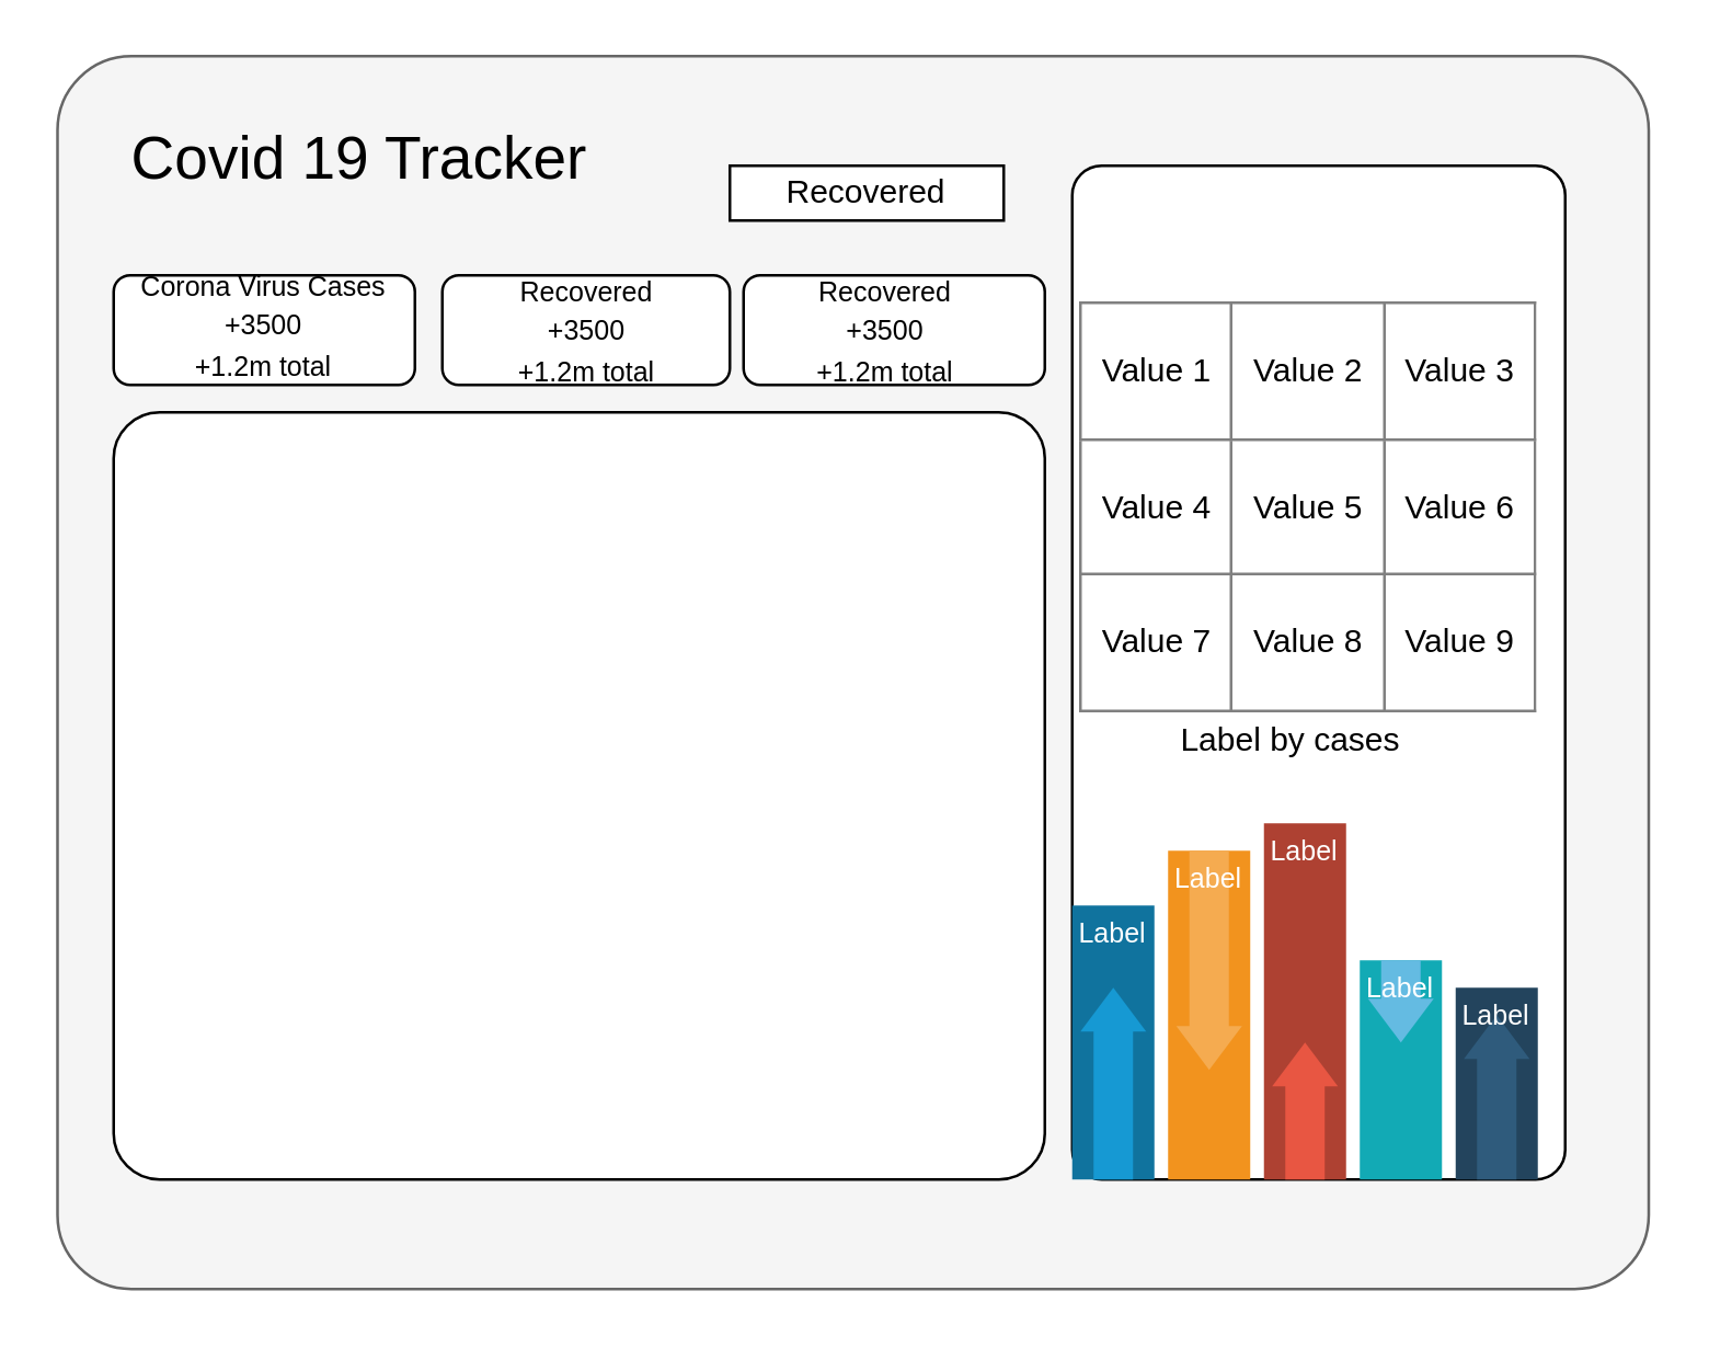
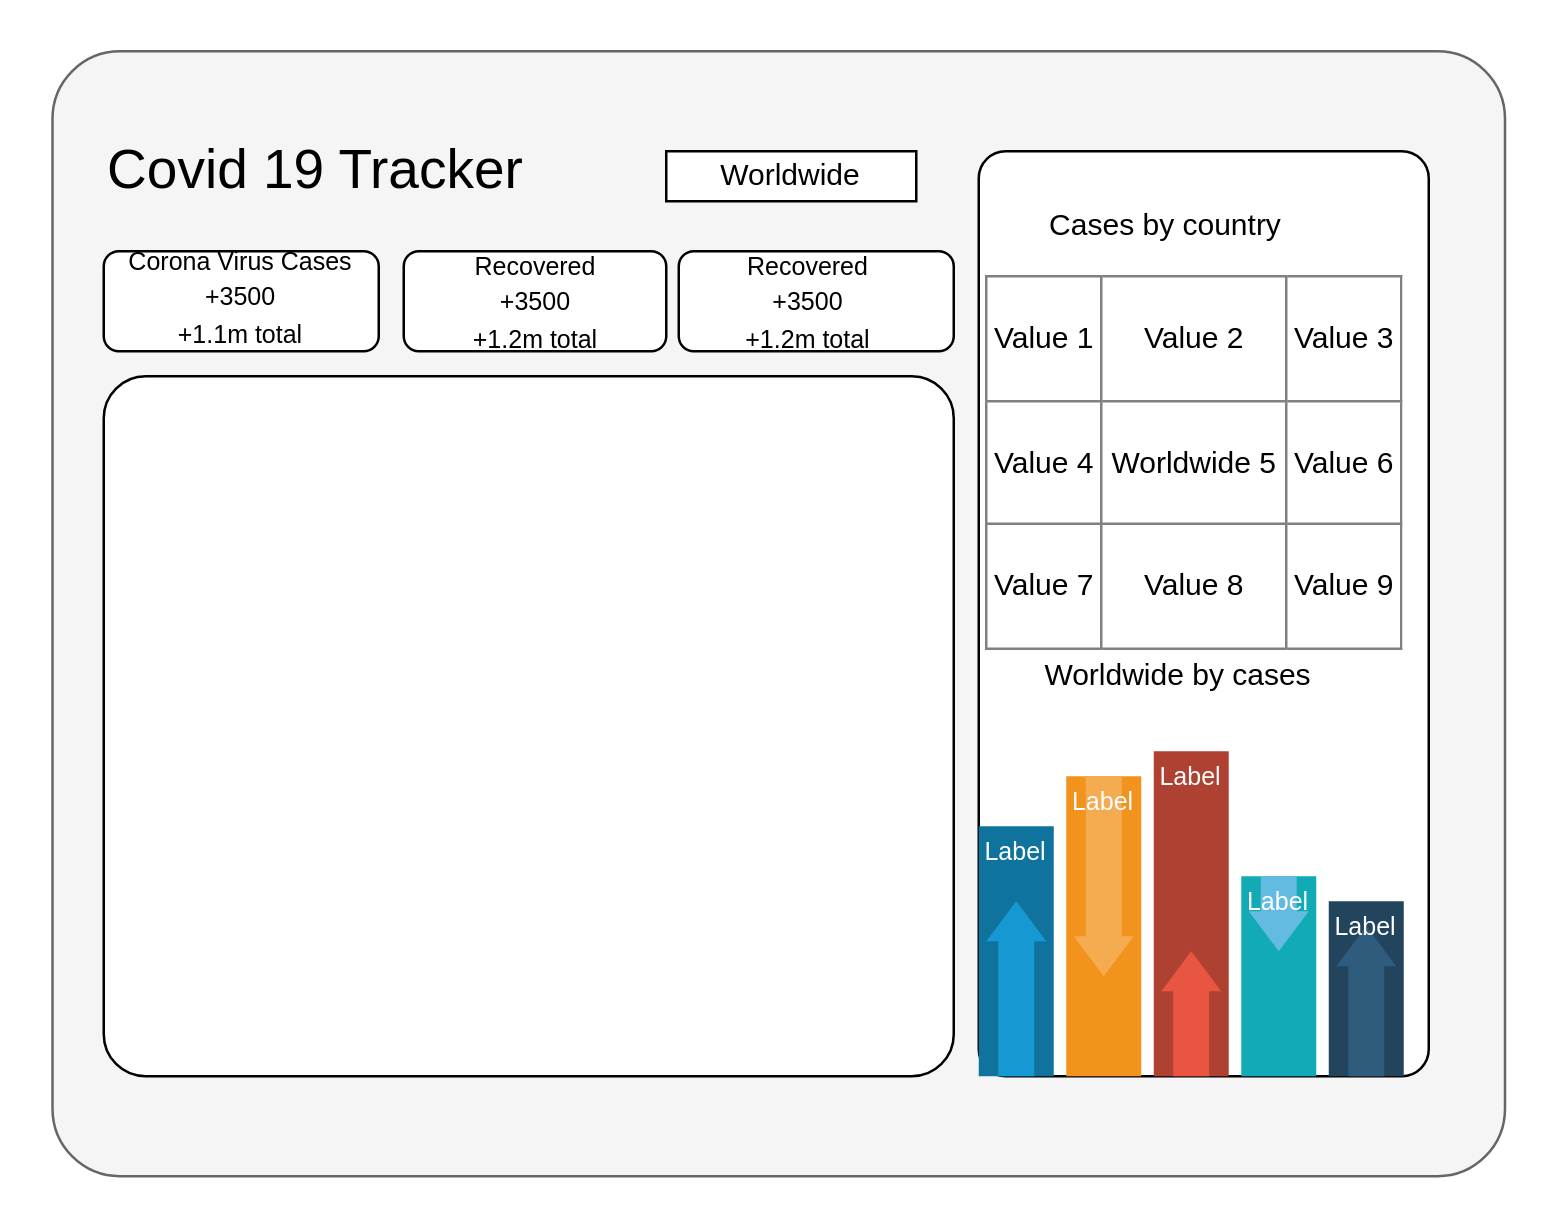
- <mxCell id="3" value="&lt;font style=&quot;font-size: 22px&quot;&gt;Covid 19 Tracker&lt;/font&gt;" style="text;html=1;strokeColor=none;fillColor=none;align=center;verticalAlign=middle;whiteSpace=wrap;rounded=0;" vertex="1" parent="1"><mxGeometry x="46" y="50" width="170" height="15" as="geometry" /></mxCell>
+ <mxCell id="3" value="&lt;font style=&quot;font-size: 22px&quot;&gt;Covid 19 Tracker&lt;/font&gt;" style="text;html=1;strokeColor=none;fillColor=none;align=center;verticalAlign=middle;whiteSpace=wrap;rounded=0;" vertex="1" parent="1"><mxGeometry x="41" y="60" width="170" height="15" as="geometry" /></mxCell>
- <mxCell id="5" value="Recovered" style="text;html=1;strokeColor=none;fillColor=none;align=center;verticalAlign=middle;whiteSpace=wrap;rounded=0;" vertex="1" parent="1"><mxGeometry x="271" y="60" width="90" height="20" as="geometry" /></mxCell>
+ <mxCell id="5" value="Worldwide" style="text;html=1;strokeColor=none;fillColor=none;align=center;verticalAlign=middle;whiteSpace=wrap;rounded=0;" vertex="1" parent="1"><mxGeometry x="271" y="60" width="90" height="20" as="geometry" /></mxCell>
+ <mxCell id="16" value="Cases by country" style="text;html=1;strokeColor=none;fillColor=none;align=center;verticalAlign=middle;whiteSpace=wrap;rounded=0;" vertex="1" parent="1"><mxGeometry x="416" y="80" width="100" height="20" as="geometry" /></mxCell>
- <mxCell id="7" value="&lt;font style=&quot;font-size: 10px&quot;&gt;Corona Virus Cases&lt;br&gt;+3500&lt;br&gt;+1.2m total&lt;br&gt;&lt;br&gt;&lt;/font&gt;" style="text;html=1;strokeColor=none;fillColor=none;align=center;verticalAlign=middle;whiteSpace=wrap;rounded=0;" vertex="1" parent="1"><mxGeometry x="41" y="120" width="110" height="10" as="geometry" /></mxCell>
+ <mxCell id="7" value="&lt;font style=&quot;font-size: 10px&quot;&gt;Corona Virus Cases&lt;br&gt;+3500&lt;br&gt;+1.1m total&lt;br&gt;&lt;br&gt;&lt;/font&gt;" style="text;html=1;strokeColor=none;fillColor=none;align=center;verticalAlign=middle;whiteSpace=wrap;rounded=0;" vertex="1" parent="1"><mxGeometry x="41" y="120" width="110" height="10" as="geometry" /></mxCell>
- <mxCell id="33" value="&lt;table border=&quot;1&quot; width=&quot;100%&quot; height=&quot;100%&quot; style=&quot;width:100%;height:100%;border-collapse:collapse;&quot;&gt;&lt;tr&gt;&lt;td align=&quot;center&quot;&gt;Value 1&lt;/td&gt;&lt;td align=&quot;center&quot;&gt;Value 2&lt;/td&gt;&lt;td align=&quot;center&quot;&gt;Value 3&lt;/td&gt;&lt;/tr&gt;&lt;tr&gt;&lt;td align=&quot;center&quot;&gt;Value 4&lt;/td&gt;&lt;td align=&quot;center&quot;&gt;Value 5&lt;/td&gt;&lt;td align=&quot;center&quot;&gt;Value 6&lt;/td&gt;&lt;/tr&gt;&lt;tr&gt;&lt;td align=&quot;center&quot;&gt;Value 7&lt;/td&gt;&lt;td align=&quot;center&quot;&gt;Value 8&lt;/td&gt;&lt;td align=&quot;center&quot;&gt;Value 9&lt;/td&gt;&lt;/tr&gt;&lt;/table&gt;" style="text;html=1;strokeColor=none;fillColor=none;overflow=fill;" vertex="1" parent="1"><mxGeometry x="394" y="110" width="167" height="150" as="geometry" /></mxCell>
+ <mxCell id="33" value="&lt;table border=&quot;1&quot; width=&quot;100%&quot; height=&quot;100%&quot; style=&quot;width:100%;height:100%;border-collapse:collapse;&quot;&gt;&lt;tr&gt;&lt;td align=&quot;center&quot;&gt;Value 1&lt;/td&gt;&lt;td align=&quot;center&quot;&gt;Value 2&lt;/td&gt;&lt;td align=&quot;center&quot;&gt;Value 3&lt;/td&gt;&lt;/tr&gt;&lt;tr&gt;&lt;td align=&quot;center&quot;&gt;Value 4&lt;/td&gt;&lt;td align=&quot;center&quot;&gt;Worldwide 5&lt;/td&gt;&lt;td align=&quot;center&quot;&gt;Value 6&lt;/td&gt;&lt;/tr&gt;&lt;tr&gt;&lt;td align=&quot;center&quot;&gt;Value 7&lt;/td&gt;&lt;td align=&quot;center&quot;&gt;Value 8&lt;/td&gt;&lt;td align=&quot;center&quot;&gt;Value 9&lt;/td&gt;&lt;/tr&gt;&lt;/table&gt;" style="text;html=1;strokeColor=none;fillColor=none;overflow=fill;" vertex="1" parent="1"><mxGeometry x="394" y="110" width="167" height="150" as="geometry" /></mxCell>
- <mxCell id="17" value="Label by cases" style="text;html=1;strokeColor=none;fillColor=none;align=center;verticalAlign=middle;whiteSpace=wrap;rounded=0;" vertex="1" parent="1"><mxGeometry x="416" y="260" width="110" height="20" as="geometry" /></mxCell>
+ <mxCell id="17" value="Worldwide by cases" style="text;html=1;strokeColor=none;fillColor=none;align=center;verticalAlign=middle;whiteSpace=wrap;rounded=0;" vertex="1" parent="1"><mxGeometry x="416" y="260" width="110" height="20" as="geometry" /></mxCell>
